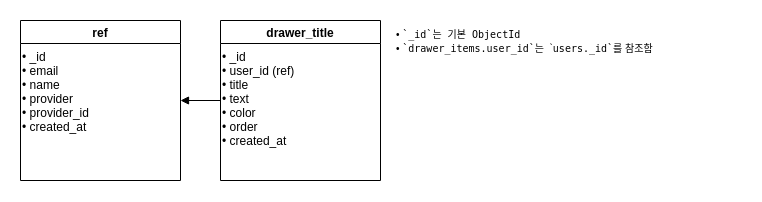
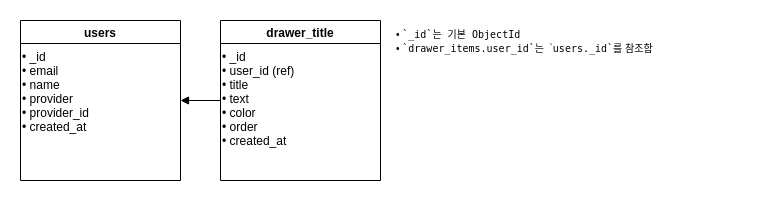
- <mxCell id="2" value="ref" style="swimlane;childLayout=stackLayout;horizontal=1;" vertex="1" parent="1"><mxGeometry x="20" y="20" width="160" height="160" as="geometry" /></mxCell>
+ <mxCell id="2" value="users" style="swimlane;childLayout=stackLayout;horizontal=1;" vertex="1" parent="1"><mxGeometry x="20" y="20" width="160" height="160" as="geometry" /></mxCell>
